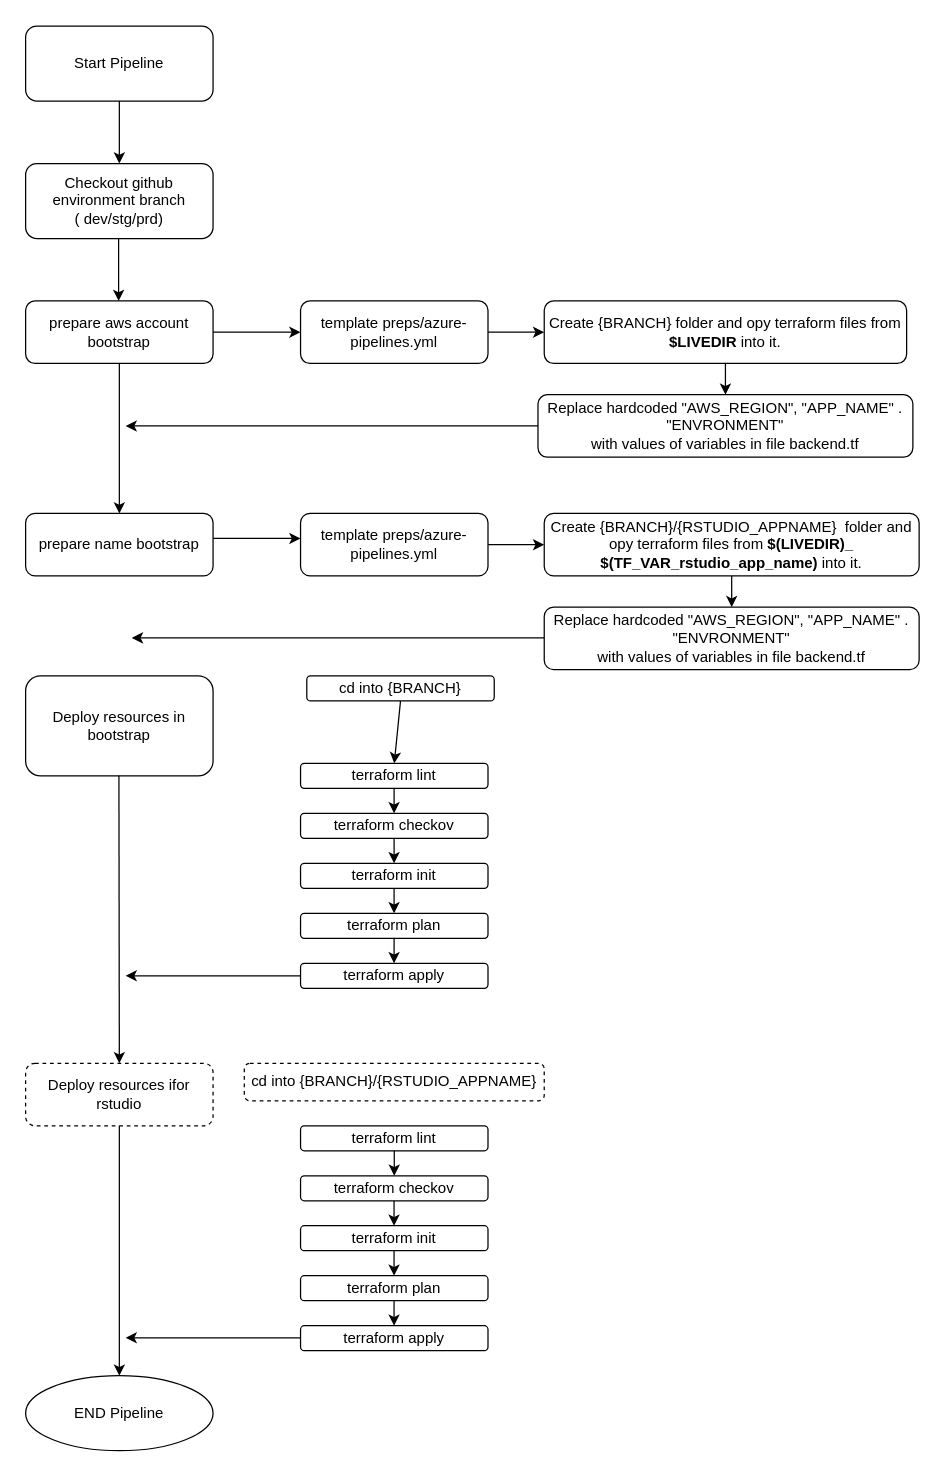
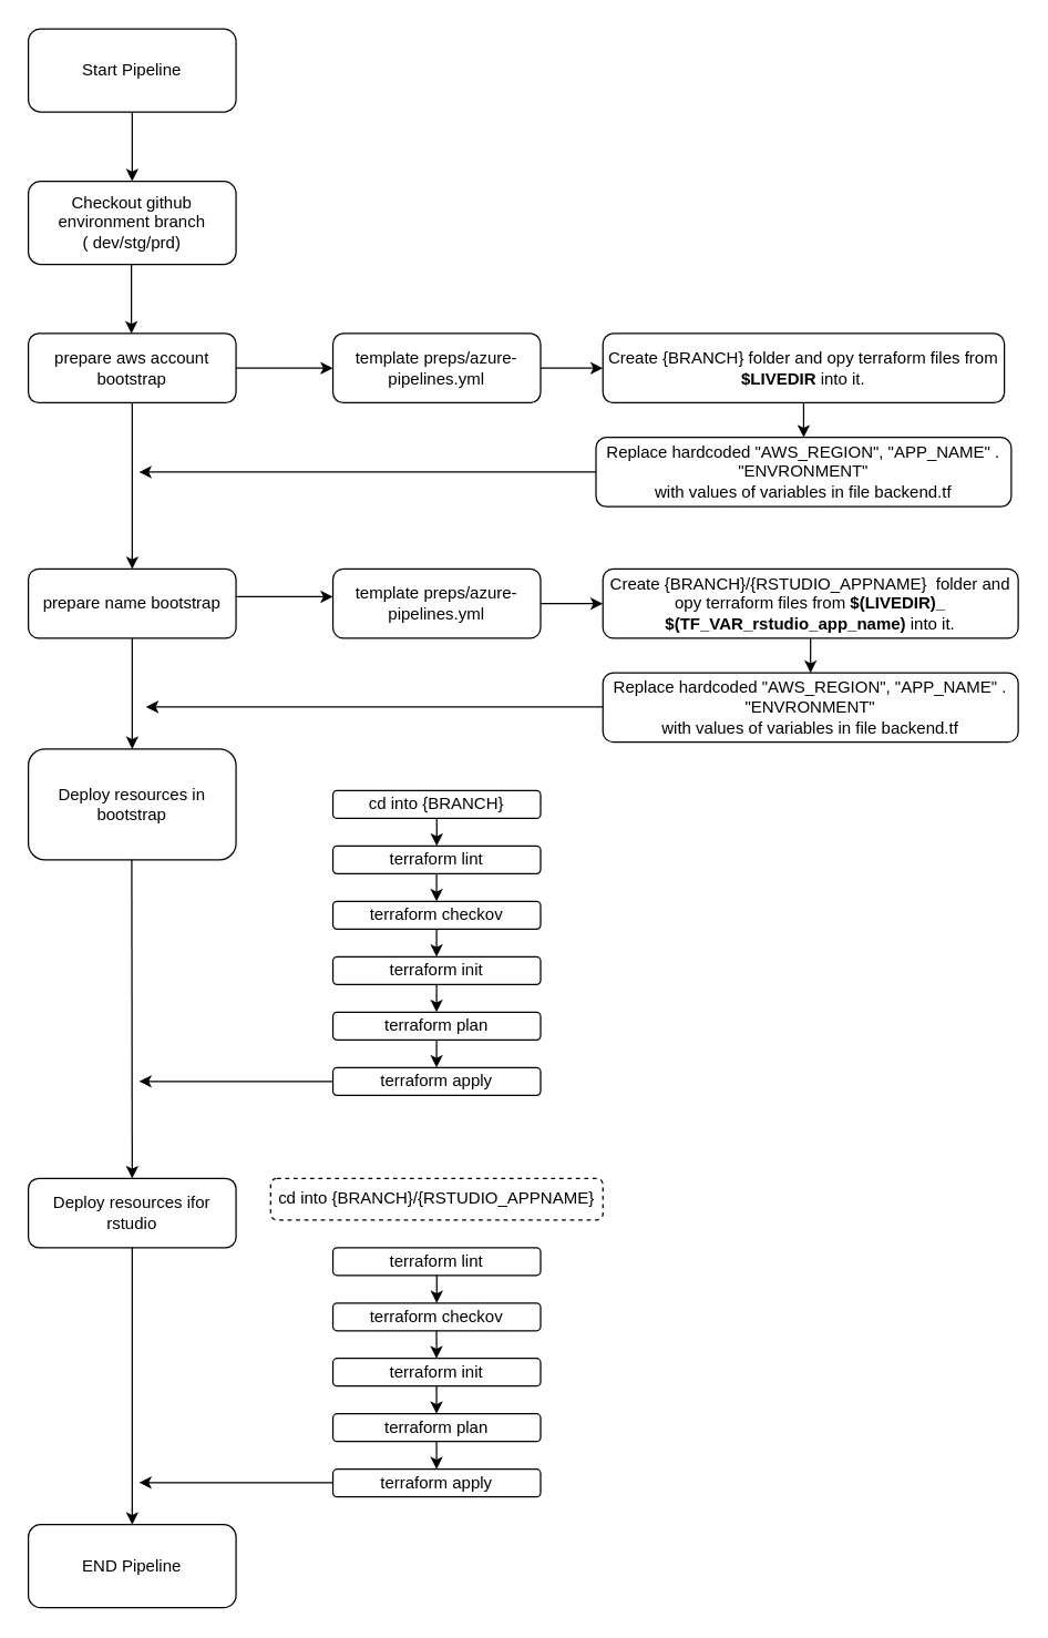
+ <mxCell id="34" value="" style="endArrow=classic;html=1;exitX=0.5;exitY=1;exitDx=0;exitDy=0;entryX=0.5;entryY=0;entryDx=0;entryDy=0;" edge="1" parent="1" source="9" target="13"><mxGeometry width="50" height="50" relative="1" as="geometry"><mxPoint x="105" y="300" as="sourcePoint" /><mxPoint x="105" y="420" as="targetPoint" /></mxGeometry></mxCell>
- <mxCell id="14" value="cd into {BRANCH}" style="rounded=1;whiteSpace=wrap;html=1;" vertex="1" parent="1"><mxGeometry x="245" y="540" width="150" height="20" as="geometry" /></mxCell>
+ <mxCell id="14" value="cd into {BRANCH}" style="rounded=1;whiteSpace=wrap;html=1;" vertex="1" parent="1"><mxGeometry x="240" y="570" width="150" height="20" as="geometry" /></mxCell>
- <mxCell id="20" value="Deploy resources ifor rstudio" style="rounded=1;whiteSpace=wrap;html=1;dashed=1;" vertex="1" parent="1"><mxGeometry x="20" y="850" width="150" height="50" as="geometry" /></mxCell>
+ <mxCell id="20" value="Deploy resources ifor rstudio" style="rounded=1;whiteSpace=wrap;html=1;" vertex="1" parent="1"><mxGeometry x="20" y="850" width="150" height="50" as="geometry" /></mxCell>
- <mxCell id="49" value="END Pipeline" style="ellipse;whiteSpace=wrap;html=1;" vertex="1" parent="1"><mxGeometry x="20" y="1100" width="150" height="60" as="geometry" /></mxCell>
+ <mxCell id="49" value="END Pipeline" style="rounded=1;whiteSpace=wrap;html=1;" vertex="1" parent="1"><mxGeometry x="20" y="1100" width="150" height="60" as="geometry" /></mxCell>
